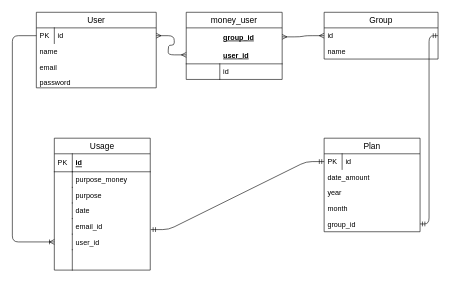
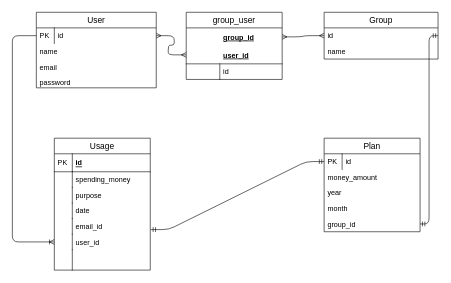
- <mxCell id="38" value="money_user" style="swimlane;fontStyle=0;childLayout=stackLayout;horizontal=1;startSize=26;horizontalStack=0;resizeParent=1;resizeParentMax=0;resizeLast=0;collapsible=1;marginBottom=0;align=center;fontSize=14;" vertex="1" parent="1"><mxGeometry x="310" y="20" width="160" height="112" as="geometry" /></mxCell>
+ <mxCell id="38" value="group_user" style="swimlane;fontStyle=0;childLayout=stackLayout;horizontal=1;startSize=26;horizontalStack=0;resizeParent=1;resizeParentMax=0;resizeLast=0;collapsible=1;marginBottom=0;align=center;fontSize=14;" vertex="1" parent="1"><mxGeometry x="310" y="20" width="160" height="112" as="geometry" /></mxCell>
- <mxCell id="28" value="date_amount" style="text;strokeColor=none;fillColor=none;spacingLeft=4;spacingRight=4;overflow=hidden;rotatable=0;points=[[0,0.5],[1,0.5]];portConstraint=eastwest;fontSize=12;" parent="25" vertex="1"><mxGeometry y="52" width="160" height="26" as="geometry" /></mxCell>
+ <mxCell id="28" value="money_amount" style="text;strokeColor=none;fillColor=none;spacingLeft=4;spacingRight=4;overflow=hidden;rotatable=0;points=[[0,0.5],[1,0.5]];portConstraint=eastwest;fontSize=12;" parent="25" vertex="1"><mxGeometry y="52" width="160" height="26" as="geometry" /></mxCell>
- <mxCell id="12" value="purpose_money" style="shape=partialRectangle;top=0;left=0;right=0;bottom=0;align=left;verticalAlign=top;fillColor=none;spacingLeft=34;spacingRight=4;overflow=hidden;rotatable=0;points=[[0,0.5],[1,0.5]];portConstraint=eastwest;dropTarget=0;fontSize=12;" parent="9" vertex="1"><mxGeometry y="56" width="160" height="26" as="geometry" /></mxCell>
+ <mxCell id="12" value="spending_money" style="shape=partialRectangle;top=0;left=0;right=0;bottom=0;align=left;verticalAlign=top;fillColor=none;spacingLeft=34;spacingRight=4;overflow=hidden;rotatable=0;points=[[0,0.5],[1,0.5]];portConstraint=eastwest;dropTarget=0;fontSize=12;" parent="9" vertex="1"><mxGeometry y="56" width="160" height="26" as="geometry" /></mxCell>
